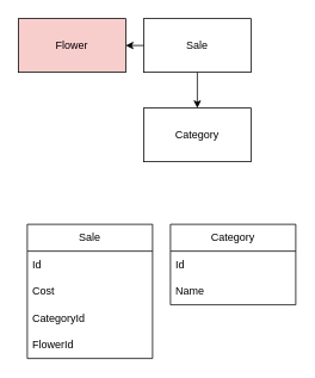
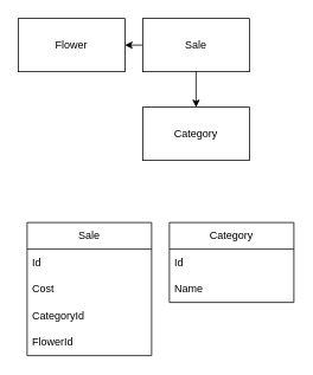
- <mxCell id="13" value="Flower" style="rounded=0;whiteSpace=wrap;html=1;fillColor=#f8cecc;" vertex="1" parent="1"><mxGeometry x="20" y="20" width="120" height="60" as="geometry" /></mxCell>
+ <mxCell id="13" value="Flower" style="rounded=0;whiteSpace=wrap;html=1;" vertex="1" parent="1"><mxGeometry x="20" y="20" width="120" height="60" as="geometry" /></mxCell>
